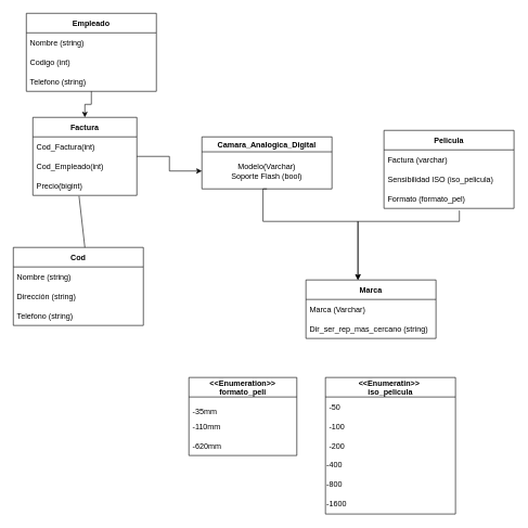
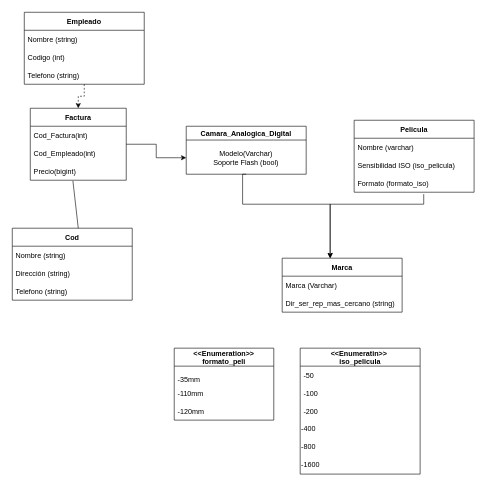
- <mxCell id="34" style="edgeStyle=orthogonalEdgeStyle;rounded=0;orthogonalLoop=1;jettySize=auto;html=1;" parent="1" source="35" target="30" edge="1"><mxGeometry relative="1" as="geometry" /></mxCell>
+ <mxCell id="34" style="edgeStyle=orthogonalEdgeStyle;rounded=0;orthogonalLoop=1;jettySize=auto;html=1;dashed=1;" parent="1" source="35" target="30" edge="1"><mxGeometry relative="1" as="geometry" /></mxCell>
- <mxCell id="11" value="Factura (varchar)" style="text;strokeColor=none;fillColor=none;align=left;verticalAlign=middle;spacingLeft=4;spacingRight=4;overflow=hidden;points=[[0,0.5],[1,0.5]];portConstraint=eastwest;rotatable=0;" parent="10" vertex="1"><mxGeometry y="30" width="200" height="30" as="geometry" /></mxCell>
+ <mxCell id="11" value="Nombre (varchar)" style="text;strokeColor=none;fillColor=none;align=left;verticalAlign=middle;spacingLeft=4;spacingRight=4;overflow=hidden;points=[[0,0.5],[1,0.5]];portConstraint=eastwest;rotatable=0;" parent="10" vertex="1"><mxGeometry y="30" width="200" height="30" as="geometry" /></mxCell>
- <mxCell id="13" value="Formato (formato_pel)" style="text;strokeColor=none;fillColor=none;align=left;verticalAlign=middle;spacingLeft=4;spacingRight=4;overflow=hidden;points=[[0,0.5],[1,0.5]];portConstraint=eastwest;rotatable=0;" parent="10" vertex="1"><mxGeometry y="90" width="200" height="30" as="geometry" /></mxCell>
+ <mxCell id="13" value="Formato (formato_iso)" style="text;strokeColor=none;fillColor=none;align=left;verticalAlign=middle;spacingLeft=4;spacingRight=4;overflow=hidden;points=[[0,0.5],[1,0.5]];portConstraint=eastwest;rotatable=0;" parent="10" vertex="1"><mxGeometry y="90" width="200" height="30" as="geometry" /></mxCell>
- <mxCell id="21" value="-620mm" style="text;strokeColor=none;fillColor=none;align=left;verticalAlign=middle;spacingLeft=4;spacingRight=4;overflow=hidden;points=[[0,0.5],[1,0.5]];portConstraint=eastwest;rotatable=0;" parent="18" vertex="1"><mxGeometry y="90" width="166" height="30" as="geometry" /></mxCell>
+ <mxCell id="21" value="-120mm" style="text;strokeColor=none;fillColor=none;align=left;verticalAlign=middle;spacingLeft=4;spacingRight=4;overflow=hidden;points=[[0,0.5],[1,0.5]];portConstraint=eastwest;rotatable=0;" parent="18" vertex="1"><mxGeometry y="90" width="166" height="30" as="geometry" /></mxCell>
